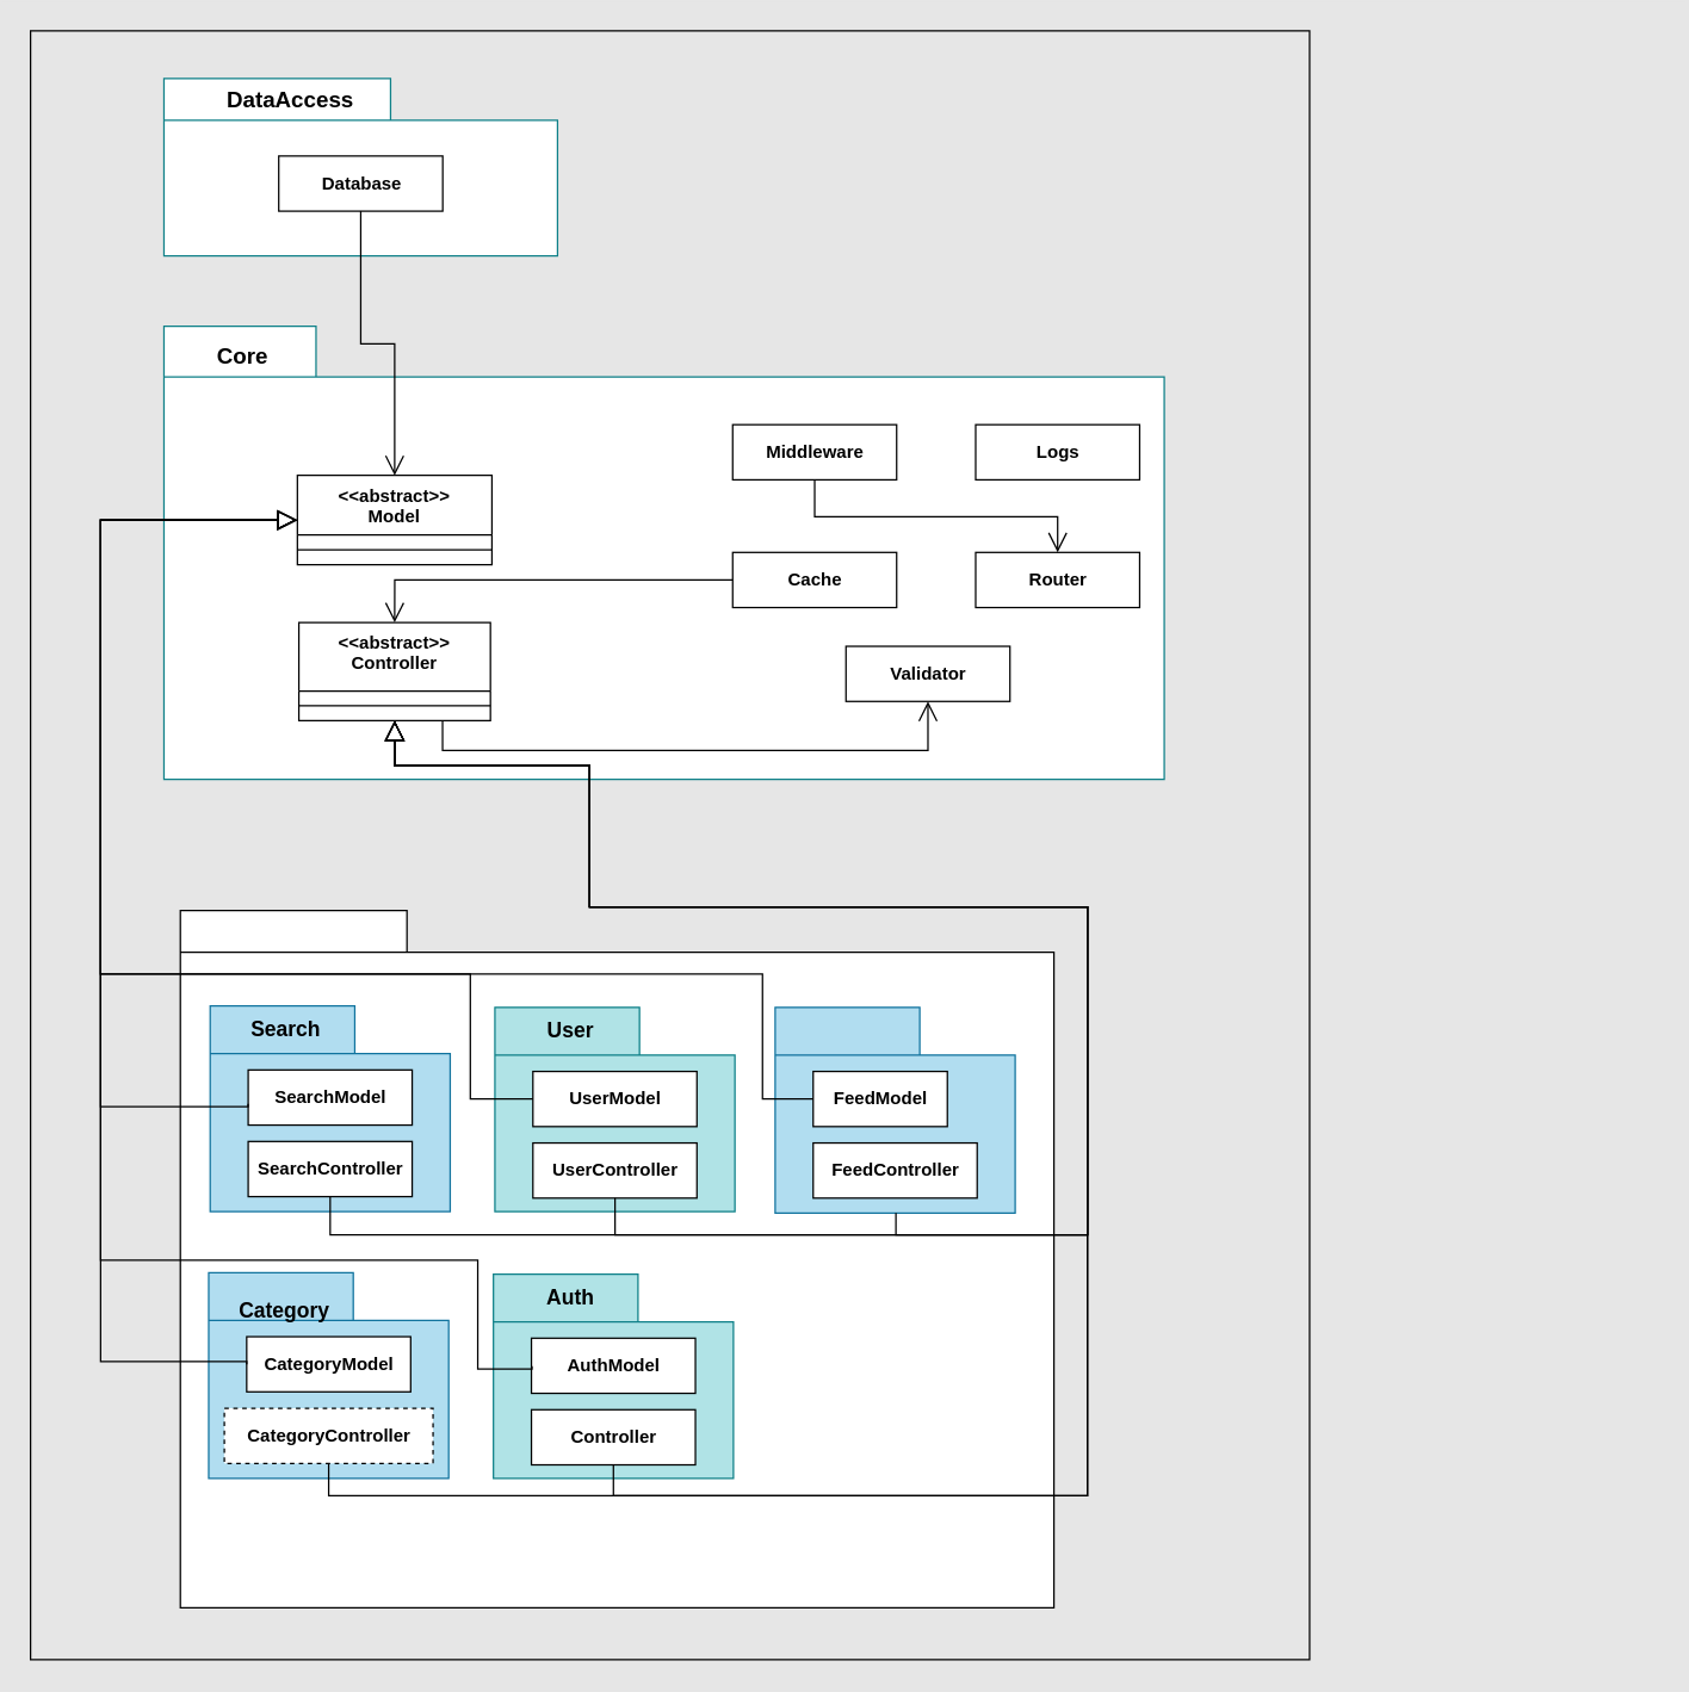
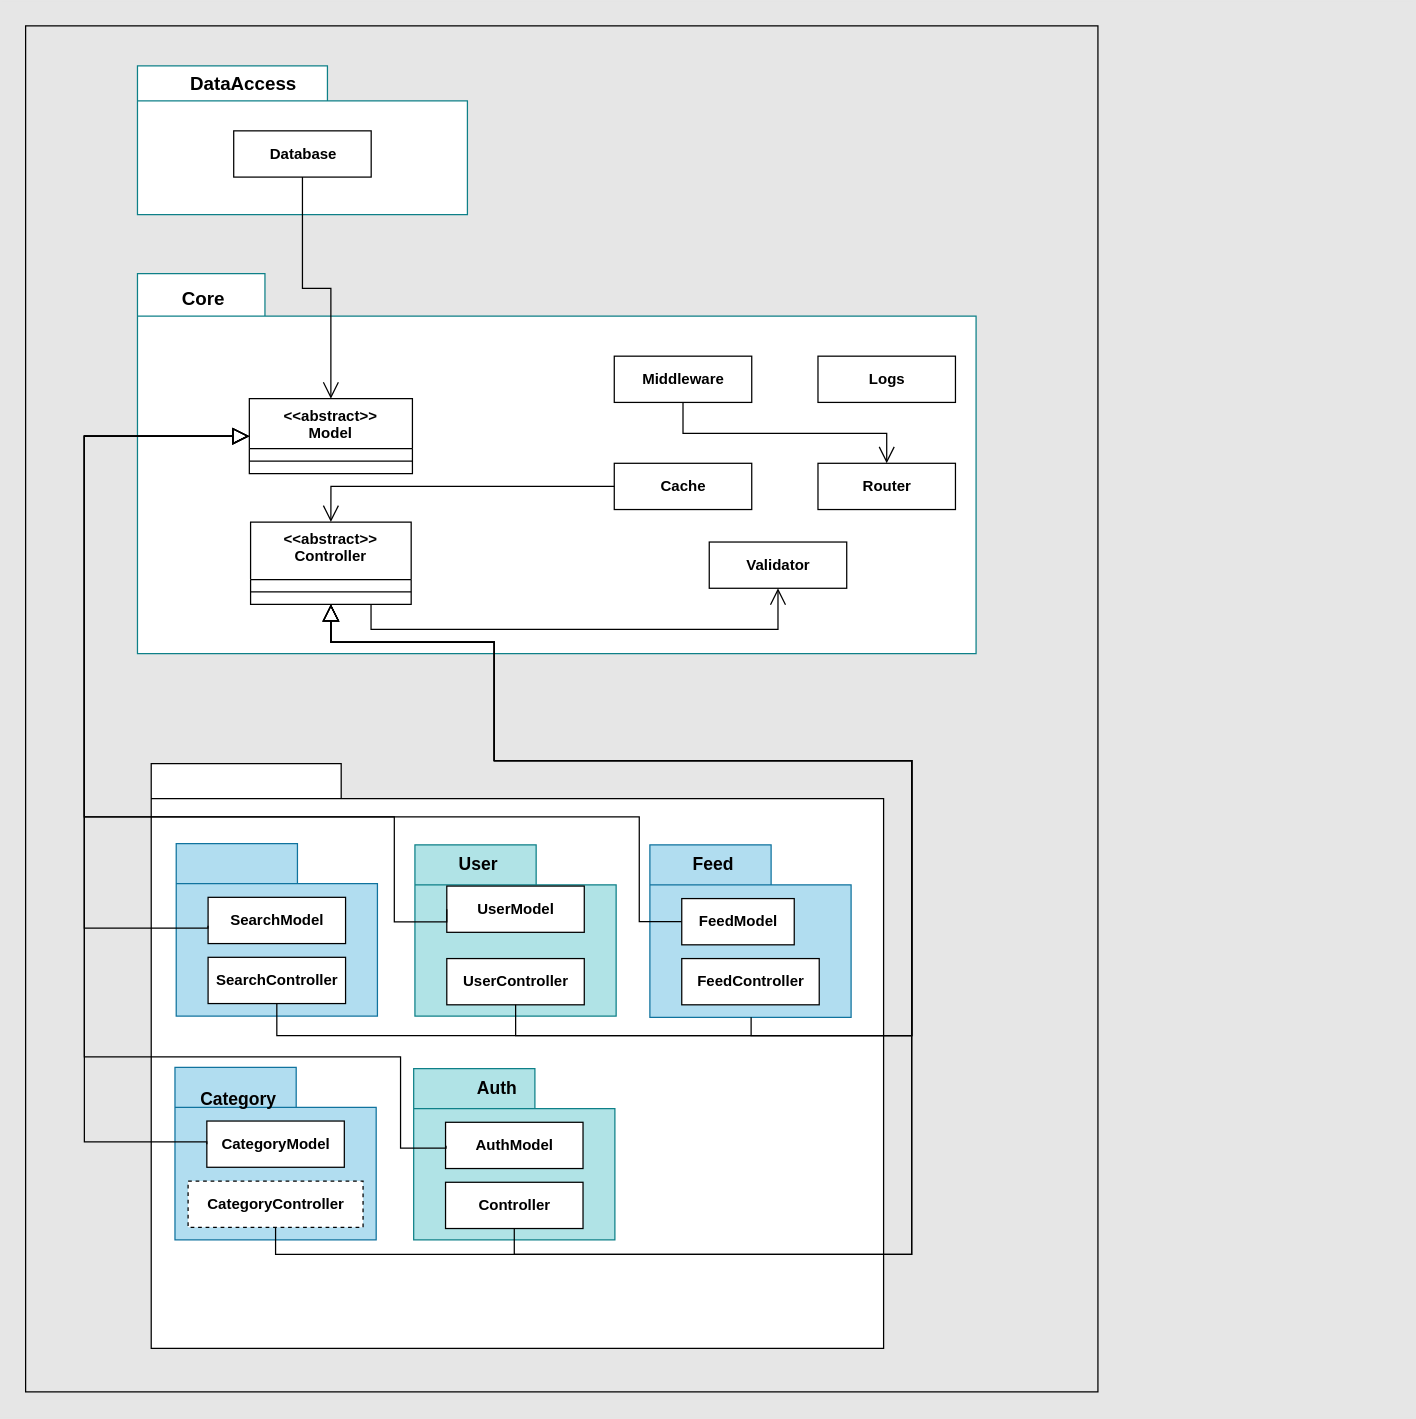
- <mxCell id="22" value="&lt;font style=&quot;font-size: 14px&quot;&gt;&lt;b&gt;Search&lt;/b&gt;&lt;/font&gt;" style="text;html=1;align=center;verticalAlign=middle;resizable=0;points=[];;autosize=1;" parent="20" vertex="1"><mxGeometry x="22" y="6.343" width="57" height="19" as="geometry" /></mxCell>
+ <mxCell id="7" value="&lt;font style=&quot;font-size: 14px&quot;&gt;&lt;b&gt;Feed&lt;/b&gt;&lt;/font&gt;" style="text;html=1;align=center;verticalAlign=middle;resizable=0;points=[];;autosize=1;" parent="5" vertex="1"><mxGeometry x="29" y="6.343" width="43" height="19" as="geometry" /></mxCell>
- <mxCell id="28" value="&lt;b&gt;UserModel&lt;/b&gt;" style="html=1;fillColor=#FFFFFF;fontColor=#000000;" parent="25" vertex="1"><mxGeometry x="25.5" y="43" width="110" height="37" as="geometry" /></mxCell>
+ <mxCell id="28" value="&lt;b&gt;UserModel&lt;/b&gt;" style="html=1;fillColor=#FFFFFF;fontColor=#000000;" parent="25" vertex="1"><mxGeometry x="25.5" y="33" width="110" height="37" as="geometry" /></mxCell>
- <mxCell id="17" value="&lt;font style=&quot;font-size: 14px&quot;&gt;&lt;b&gt;Auth&lt;/b&gt;&lt;/font&gt;" style="text;html=1;align=center;verticalAlign=middle;resizable=0;points=[];;autosize=1;" parent="15" vertex="1"><mxGeometry x="30" y="6.343" width="42" height="19" as="geometry" /></mxCell>
+ <mxCell id="17" value="&lt;font style=&quot;font-size: 14px&quot;&gt;&lt;b&gt;Auth&lt;/b&gt;&lt;/font&gt;" style="text;html=1;align=center;verticalAlign=middle;resizable=0;points=[];;autosize=1;" parent="15" vertex="1"><mxGeometry x="45" y="6.343" width="42" height="19" as="geometry" /></mxCell>
